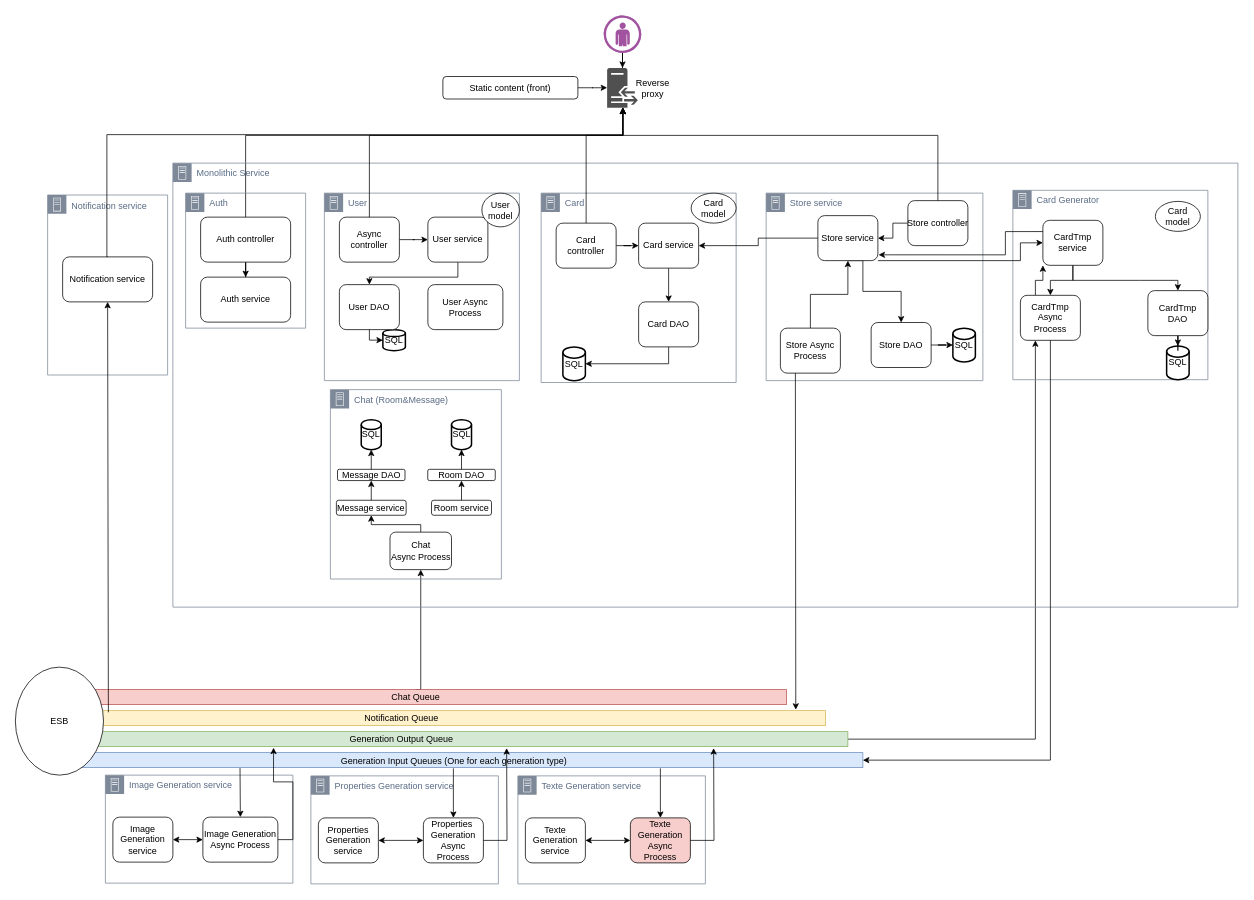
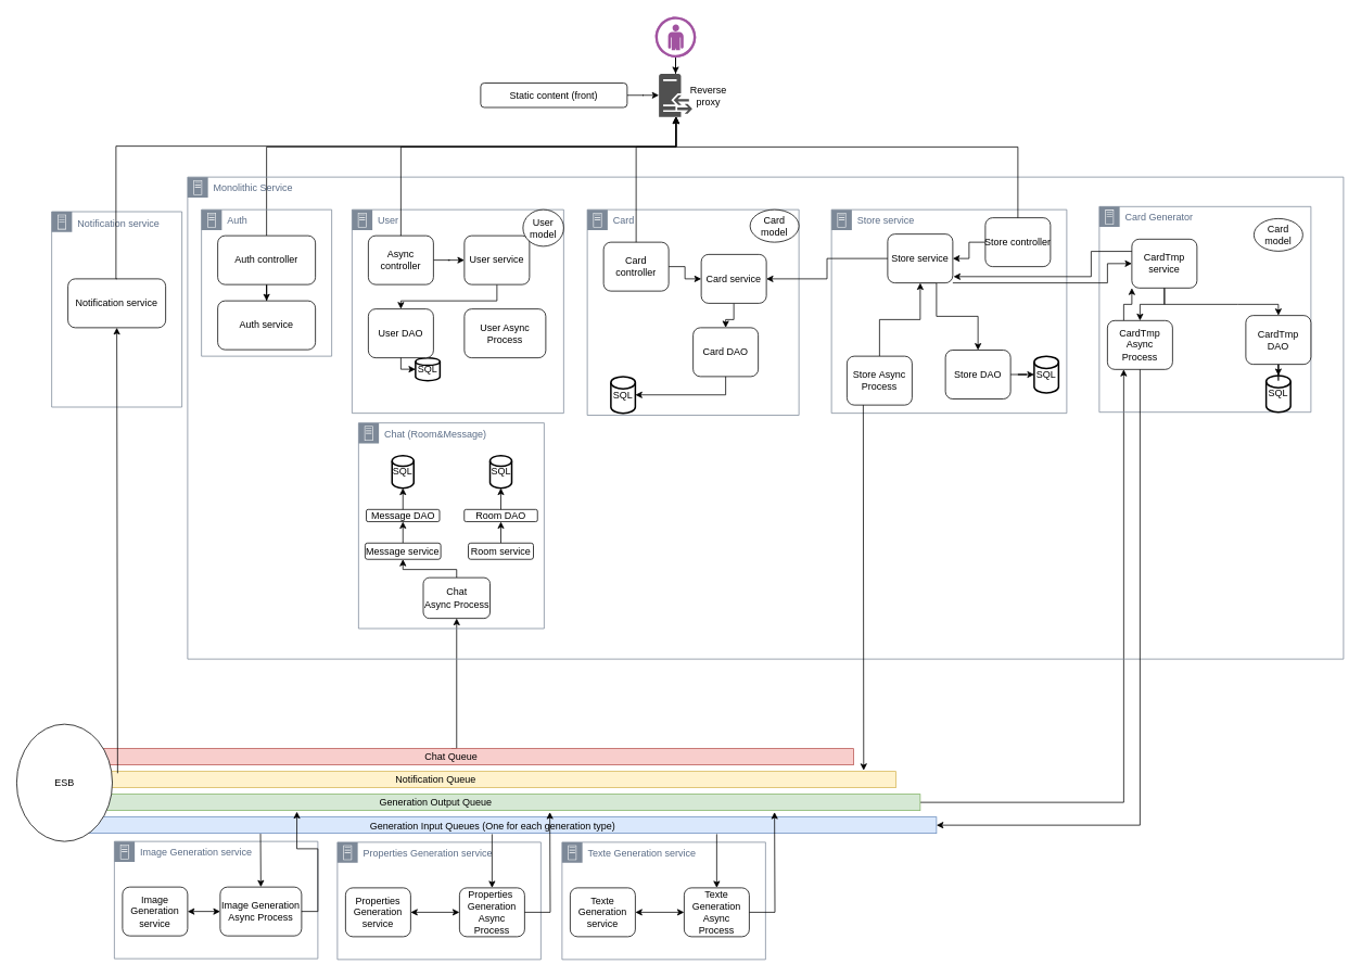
- <mxCell id="41" value="Card service" style="rounded=1;whiteSpace=wrap;html=1;" parent="37" vertex="1"><mxGeometry x="130" y="40" width="80" height="60" as="geometry" /></mxCell>
+ <mxCell id="41" value="Card service" style="rounded=1;whiteSpace=wrap;html=1;" parent="37" vertex="1"><mxGeometry x="140" y="55" width="80" height="60" as="geometry" /></mxCell>
- <mxCell id="95" value="Texte&lt;br&gt;Generation Async Process" style="rounded=1;whiteSpace=wrap;html=1;fillColor=#f8cecc;" parent="93" vertex="1"><mxGeometry x="150" y="56" width="80" height="60" as="geometry" /></mxCell>
+ <mxCell id="95" value="Texte&lt;br&gt;Generation Async Process" style="rounded=1;whiteSpace=wrap;html=1;" parent="93" vertex="1"><mxGeometry x="150" y="56" width="80" height="60" as="geometry" /></mxCell>
